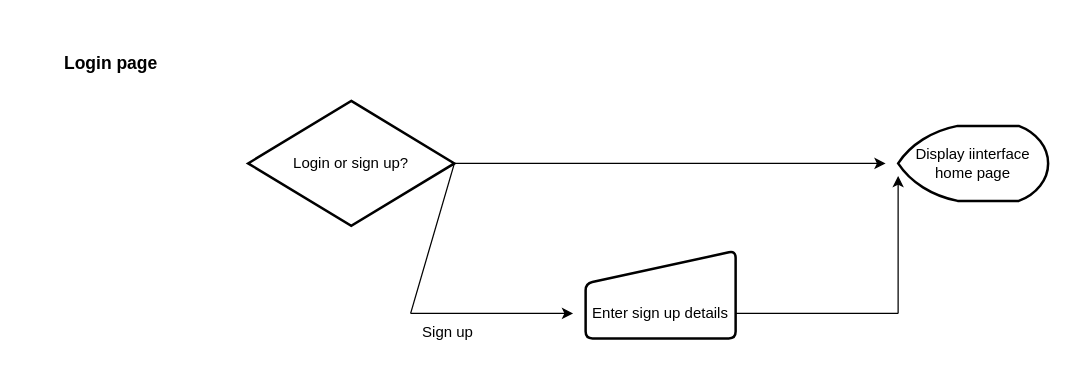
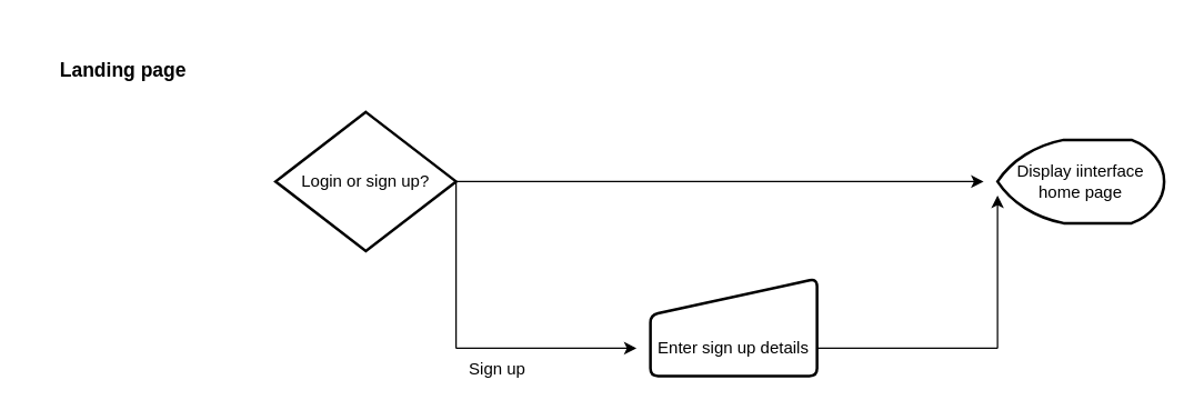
- <mxCell id="11" value="&lt;font style=&quot;font-size: 14px;&quot;&gt;&lt;b&gt;Login page&lt;/b&gt;&lt;/font&gt;" style="text;html=1;strokeColor=none;fillColor=none;align=center;verticalAlign=middle;whiteSpace=wrap;rounded=0;" parent="1" vertex="1"><mxGeometry x="20.5" y="20" width="135" height="60" as="geometry" /></mxCell>
+ <mxCell id="11" value="&lt;font style=&quot;font-size: 14px;&quot;&gt;&lt;b&gt;Landing page&lt;/b&gt;&lt;/font&gt;" style="text;html=1;strokeColor=none;fillColor=none;align=center;verticalAlign=middle;whiteSpace=wrap;rounded=0;" parent="1" vertex="1"><mxGeometry x="20.5" y="20" width="135" height="60" as="geometry" /></mxCell>
- <mxCell id="2" value="Login or sign up?" style="strokeWidth=2;html=1;shape=mxgraph.flowchart.decision;whiteSpace=wrap;" parent="1" vertex="1"><mxGeometry x="198" y="80" width="165" height="100" as="geometry" /></mxCell>
+ <mxCell id="2" value="Login or sign up?" style="strokeWidth=2;html=1;shape=mxgraph.flowchart.decision;whiteSpace=wrap;" parent="1" vertex="1"><mxGeometry x="198" y="80" width="130" height="100" as="geometry" /></mxCell>
